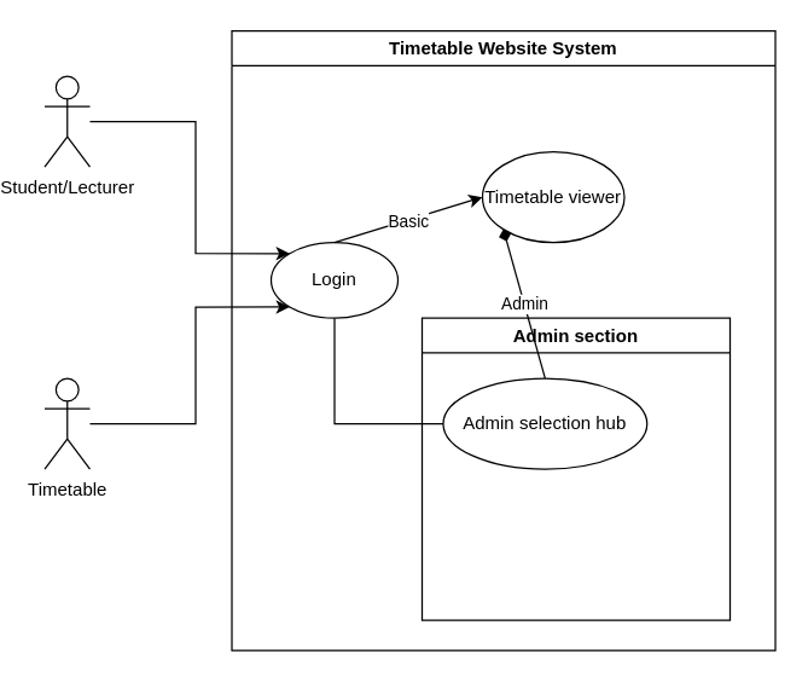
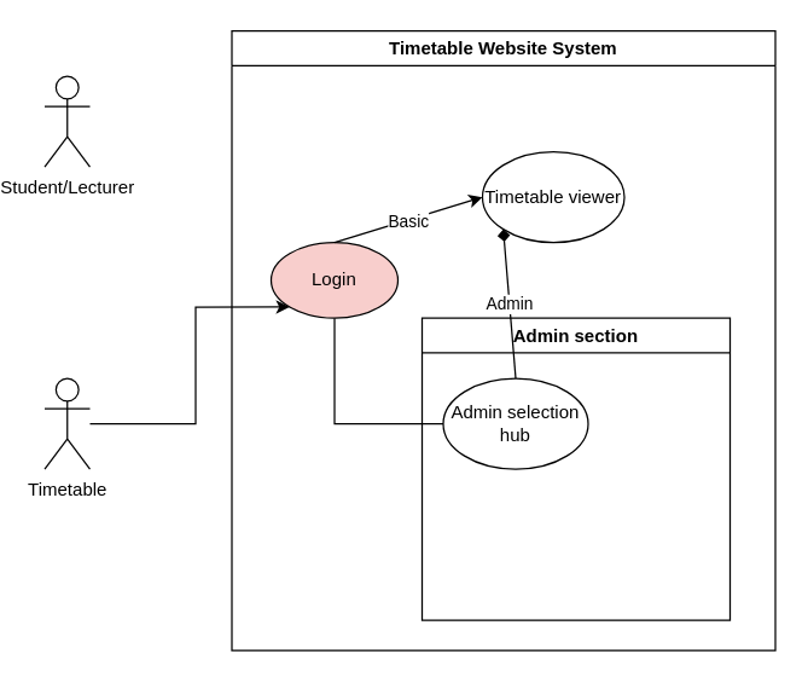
- <mxCell id="12" style="edgeStyle=orthogonalEdgeStyle;rounded=0;orthogonalLoop=1;jettySize=auto;html=1;entryX=0;entryY=0;entryDx=0;entryDy=0;" edge="1" parent="1" source="13" target="4"><mxGeometry relative="1" as="geometry"><Array as="points"><mxPoint x="120" y="80" /><mxPoint x="120" y="167" /></Array></mxGeometry></mxCell>
- <mxCell id="4" value="Login" style="ellipse;whiteSpace=wrap;html=1;" vertex="1" parent="2"><mxGeometry x="26" y="140" width="84" height="50" as="geometry" /></mxCell>
+ <mxCell id="4" value="Login" style="ellipse;whiteSpace=wrap;html=1;fillColor=#f8cecc;" vertex="1" parent="2"><mxGeometry x="26" y="140" width="84" height="50" as="geometry" /></mxCell>
- <mxCell id="9" value="Admin selection hub" style="ellipse;whiteSpace=wrap;html=1;" vertex="1" parent="8"><mxGeometry x="14" y="40" width="135" height="60" as="geometry" /></mxCell>
+ <mxCell id="9" value="Admin selection hub" style="ellipse;whiteSpace=wrap;html=1;" vertex="1" parent="8"><mxGeometry x="14" y="40" width="96" height="60" as="geometry" /></mxCell>
